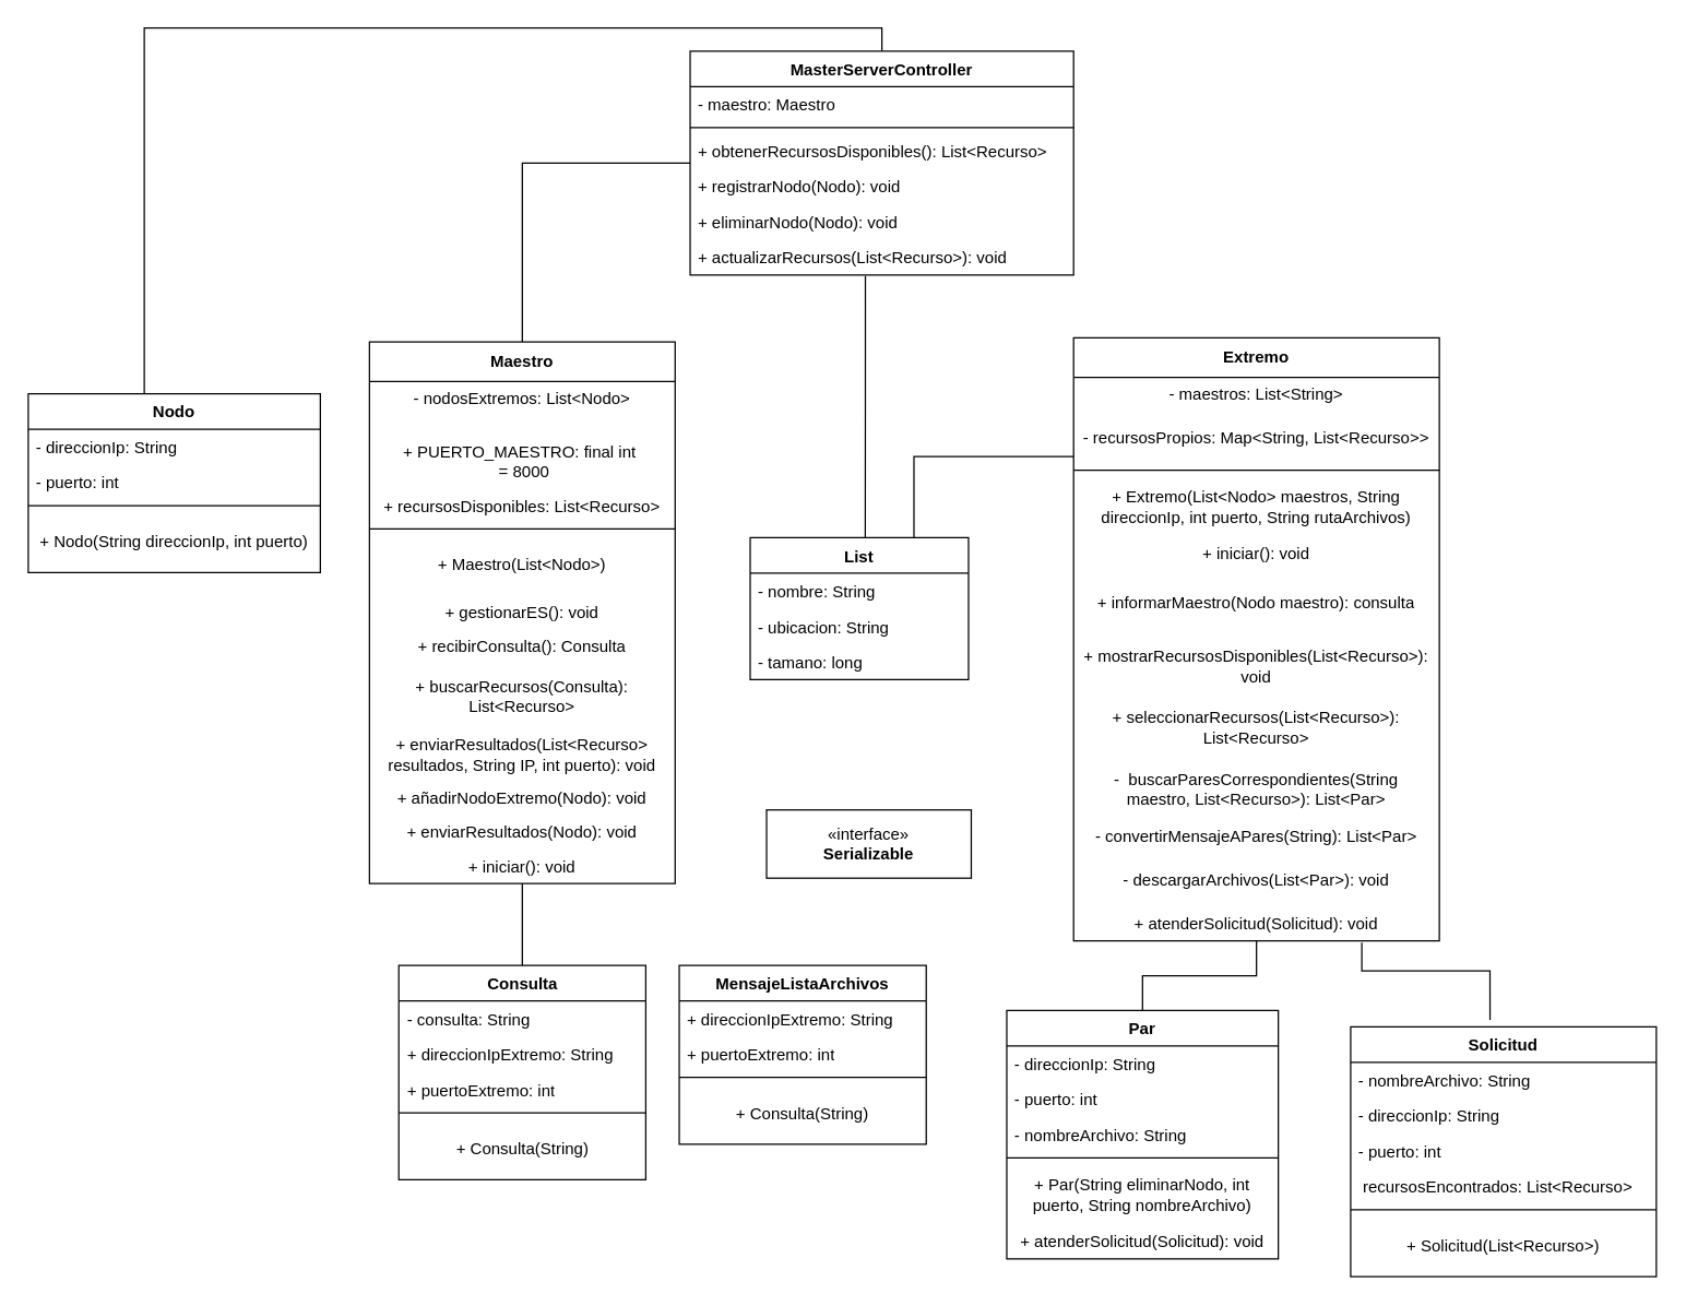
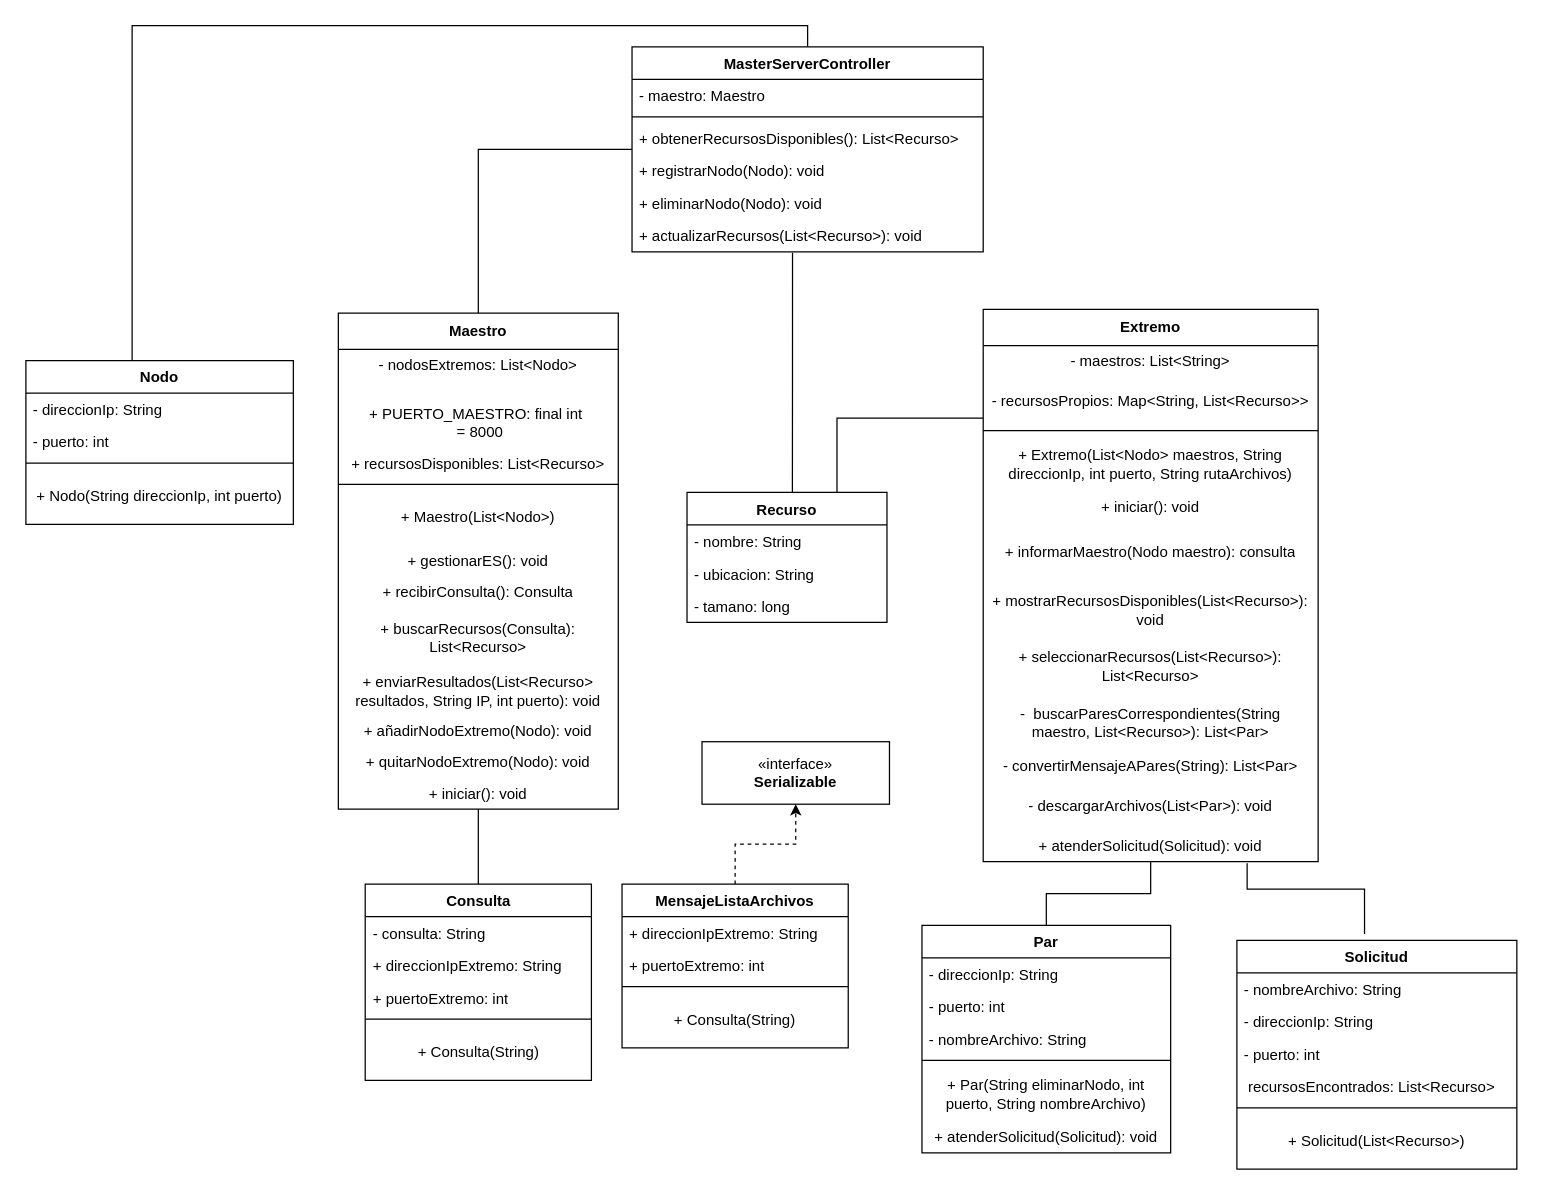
- <mxCell id="60" value="List" style="swimlane;fontStyle=1;align=center;verticalAlign=top;childLayout=stackLayout;horizontal=1;startSize=26;horizontalStack=0;resizeParent=1;resizeParentMax=0;resizeLast=0;collapsible=1;marginBottom=0;whiteSpace=wrap;html=1;labelBackgroundColor=none;" parent="1" vertex="1"><mxGeometry x="549" y="393.5" width="160" height="104" as="geometry" /></mxCell>
+ <mxCell id="60" value="Recurso" style="swimlane;fontStyle=1;align=center;verticalAlign=top;childLayout=stackLayout;horizontal=1;startSize=26;horizontalStack=0;resizeParent=1;resizeParentMax=0;resizeLast=0;collapsible=1;marginBottom=0;whiteSpace=wrap;html=1;labelBackgroundColor=none;" parent="1" vertex="1"><mxGeometry x="549" y="393.5" width="160" height="104" as="geometry" /></mxCell>
- <mxCell id="14" value="+ enviarResultados(Nodo): void" style="text;html=1;strokeColor=none;fillColor=none;align=center;verticalAlign=middle;spacingLeft=4;spacingRight=4;overflow=hidden;rotatable=0;points=[[0,0.5],[1,0.5]];portConstraint=eastwest;whiteSpace=wrap;labelBackgroundColor=none;" parent="3" vertex="1"><mxGeometry y="347" width="224" height="25" as="geometry" /></mxCell>
+ <mxCell id="14" value="+ quitarNodoExtremo(Nodo): void" style="text;html=1;strokeColor=none;fillColor=none;align=center;verticalAlign=middle;spacingLeft=4;spacingRight=4;overflow=hidden;rotatable=0;points=[[0,0.5],[1,0.5]];portConstraint=eastwest;whiteSpace=wrap;labelBackgroundColor=none;" parent="3" vertex="1"><mxGeometry y="347" width="224" height="25" as="geometry" /></mxCell>
+ <mxCell id="71" style="edgeStyle=orthogonalEdgeStyle;rounded=0;orthogonalLoop=1;jettySize=auto;html=1;entryX=0.5;entryY=1;entryDx=0;entryDy=0;dashed=1;" parent="1" source="72" target="77" edge="1"><mxGeometry relative="1" as="geometry" /></mxCell>
